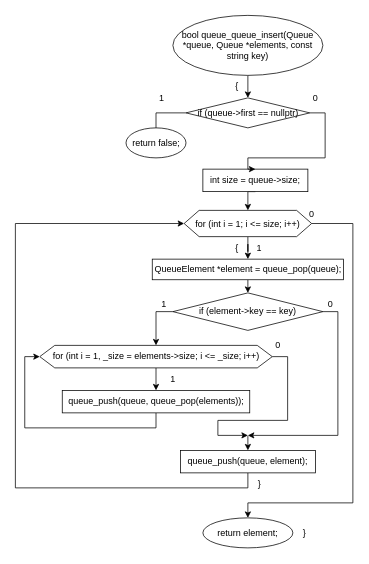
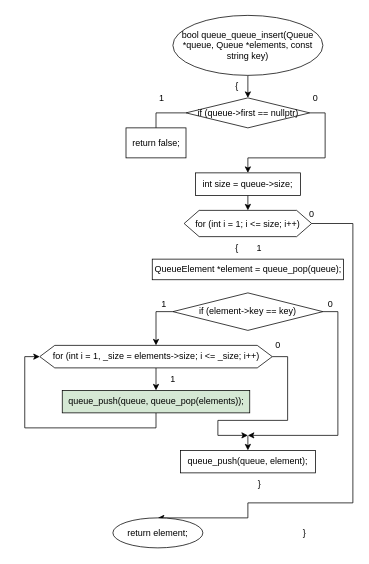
- <mxCell id="14" value="return false;" style="ellipse;whiteSpace=wrap;html=1;" vertex="1" parent="1"><mxGeometry x="167.5" y="170" width="80" height="40" as="geometry" /></mxCell>
+ <mxCell id="14" value="return false;" style="whiteSpace=wrap;html=1;rounded=0;" vertex="1" parent="1"><mxGeometry x="167.5" y="170" width="80" height="40" as="geometry" /></mxCell>
- <mxCell id="5" value="int size = queue-&amp;gt;size;" style="whiteSpace=wrap;html=1;" parent="1" vertex="1"><mxGeometry x="270" y="225" width="140" height="30" as="geometry" /></mxCell>
+ <mxCell id="5" value="int size = queue-&amp;gt;size;" style="whiteSpace=wrap;html=1;" parent="1" vertex="1"><mxGeometry x="260" y="230" width="140" height="30" as="geometry" /></mxCell>
- <mxCell id="6" value="" style="edgeStyle=orthogonalEdgeStyle;rounded=0;orthogonalLoop=1;jettySize=auto;html=1;" edge="1" parent="1" source="8" target="17"><mxGeometry relative="1" as="geometry" /></mxCell>
- <mxCell id="24" style="edgeStyle=orthogonalEdgeStyle;rounded=0;orthogonalLoop=1;jettySize=auto;html=1;exitX=0.5;exitY=1;exitDx=0;exitDy=0;entryX=0;entryY=0.5;entryDx=0;entryDy=0;" edge="1" parent="1" source="25" target="8"><mxGeometry relative="1" as="geometry"><Array as="points"><mxPoint x="330" y="650" /><mxPoint x="20" y="650" /><mxPoint x="20" y="298" /></Array></mxGeometry></mxCell>
- <mxCell id="16" style="edgeStyle=orthogonalEdgeStyle;rounded=0;orthogonalLoop=1;jettySize=auto;html=1;exitX=0.5;exitY=1;exitDx=0;exitDy=0;entryX=0.5;entryY=0;entryDx=0;entryDy=0;" edge="1" parent="1" source="17" target="22"><mxGeometry relative="1" as="geometry" /></mxCell>
- <mxCell id="36" value="queue_push(queue, queue_pop(elements));" style="whiteSpace=wrap;html=1;" vertex="1" parent="1"><mxGeometry x="82.5" y="520" width="250" height="30" as="geometry" /></mxCell>
+ <mxCell id="36" value="queue_push(queue, queue_pop(elements));" style="whiteSpace=wrap;html=1;fillColor=#d5e8d4;" vertex="1" parent="1"><mxGeometry x="82.5" y="520" width="250" height="30" as="geometry" /></mxCell>
- <mxCell id="9" value="return element;" style="ellipse;whiteSpace=wrap;html=1;" parent="1" vertex="1"><mxGeometry x="270" y="690" width="120" height="40" as="geometry" /></mxCell>
+ <mxCell id="9" value="return element;" style="ellipse;whiteSpace=wrap;html=1;" parent="1" vertex="1"><mxGeometry x="150" y="690" width="120" height="40" as="geometry" /></mxCell>
